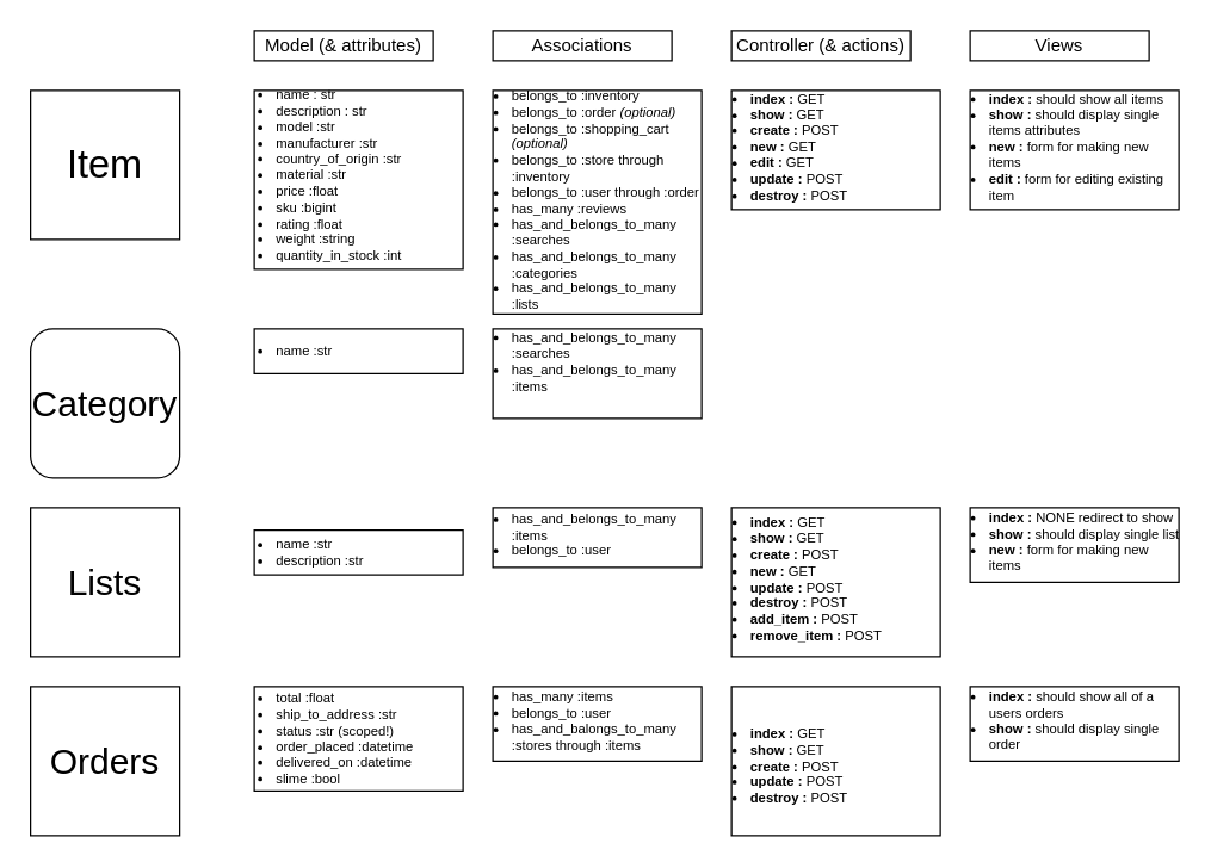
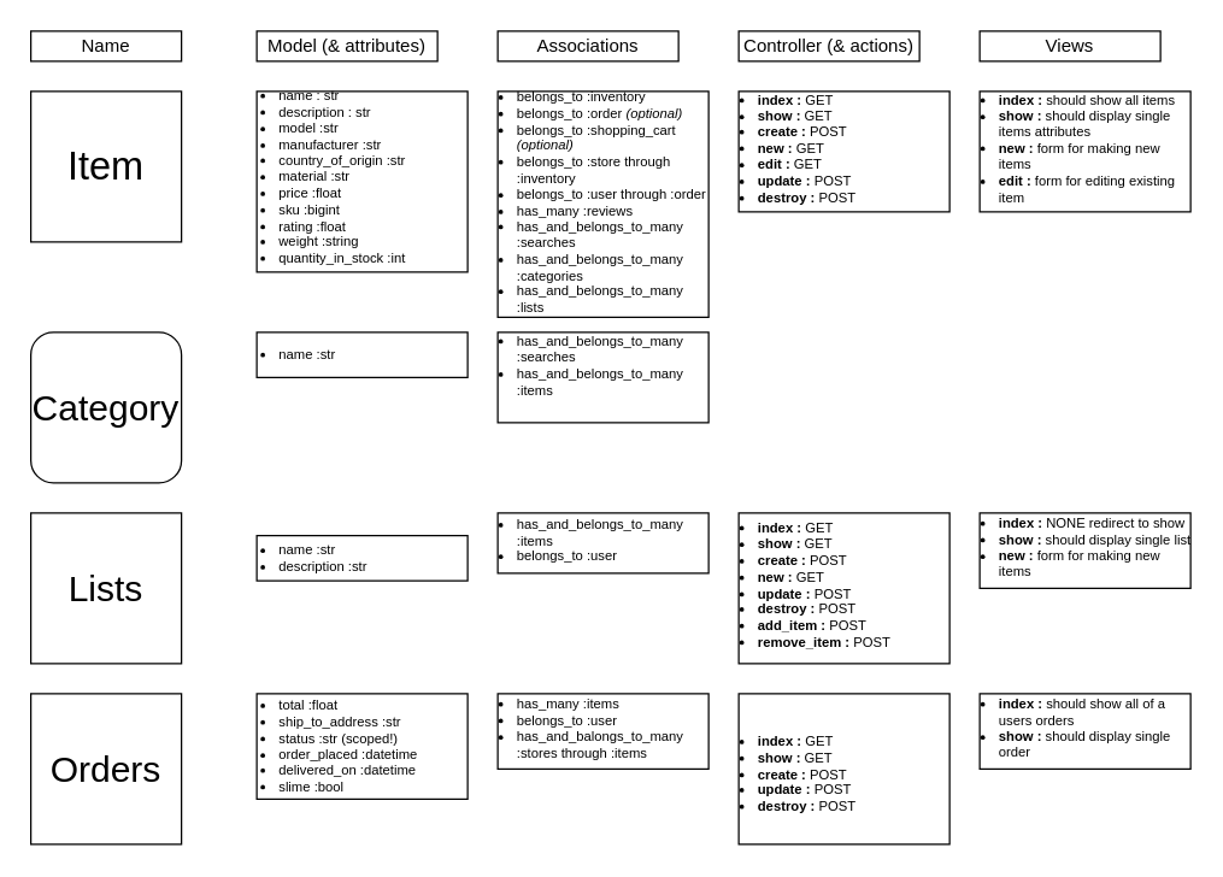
+ <mxCell id="2" value="Name" style="rounded=0;whiteSpace=wrap;html=1;" vertex="1" parent="1"><mxGeometry x="20" y="20" width="100" height="20" as="geometry" /></mxCell>
